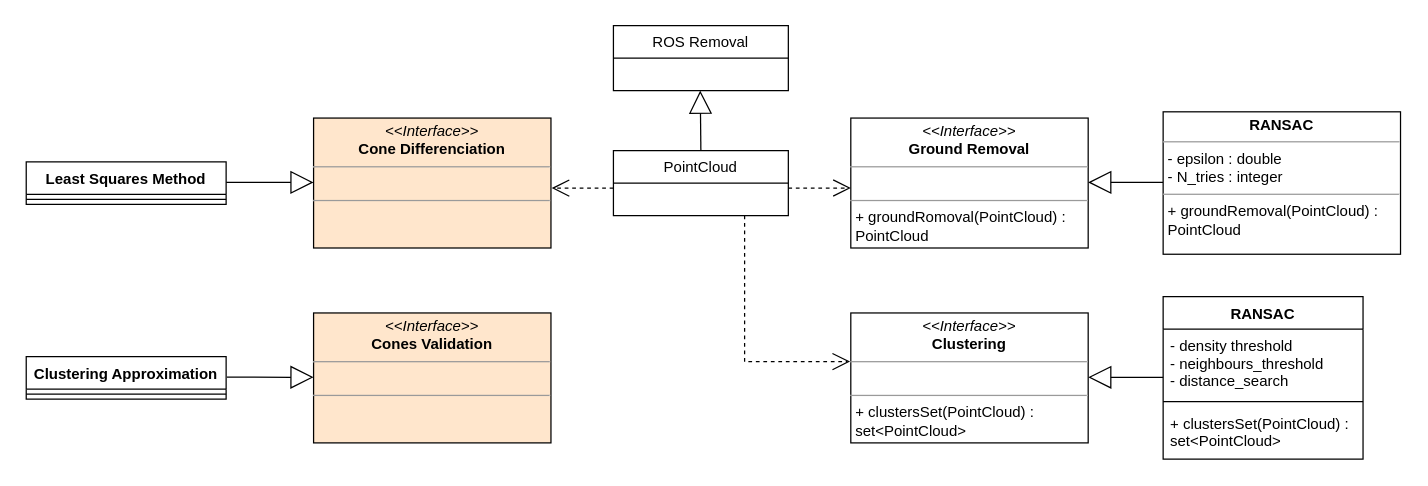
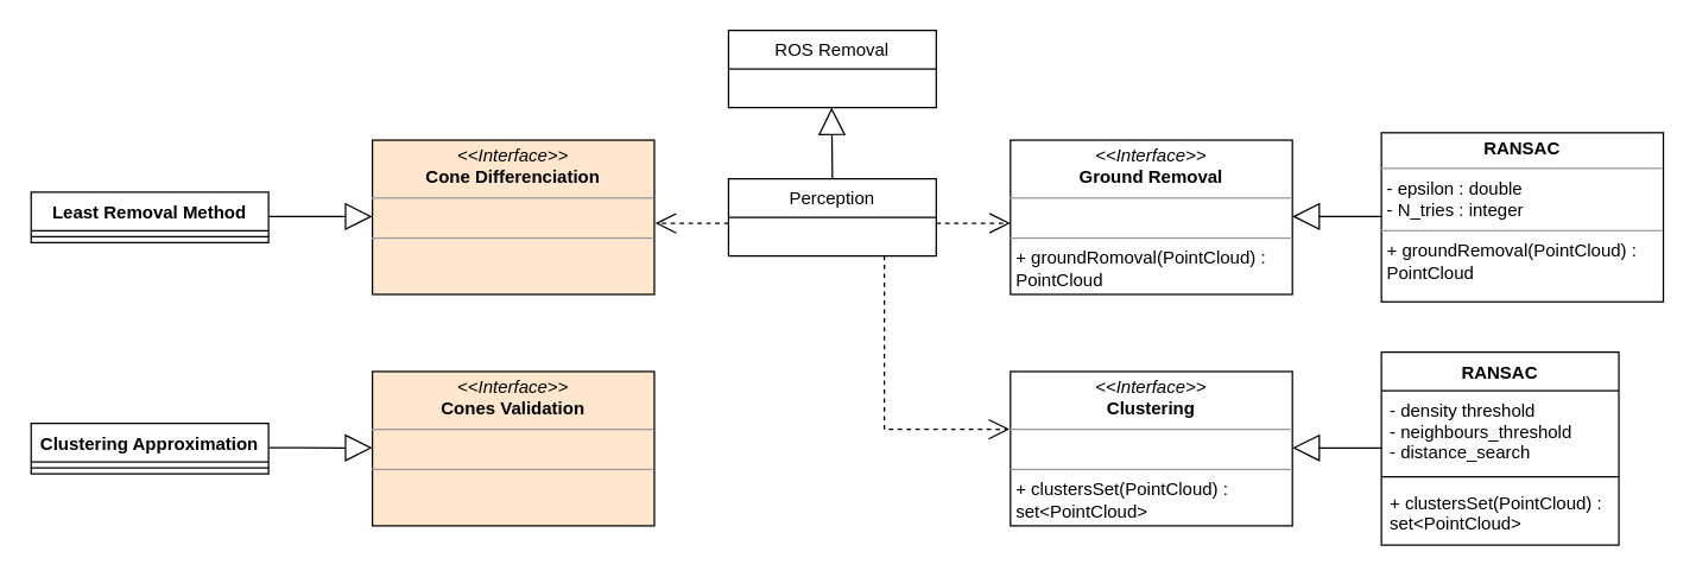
- <mxCell id="24" value="PointCloud" style="swimlane;fontStyle=0;childLayout=stackLayout;horizontal=1;startSize=26;fillColor=none;horizontalStack=0;resizeParent=1;resizeParentMax=0;resizeLast=0;collapsible=1;marginBottom=0;" parent="1" vertex="1"><mxGeometry x="490" y="120" width="140" height="52" as="geometry" /></mxCell>
+ <mxCell id="24" value="Perception" style="swimlane;fontStyle=0;childLayout=stackLayout;horizontal=1;startSize=26;fillColor=none;horizontalStack=0;resizeParent=1;resizeParentMax=0;resizeLast=0;collapsible=1;marginBottom=0;" parent="1" vertex="1"><mxGeometry x="490" y="120" width="140" height="52" as="geometry" /></mxCell>
- <mxCell id="18" value="Least Squares Method" style="swimlane;fontStyle=1;align=center;verticalAlign=top;childLayout=stackLayout;horizontal=1;startSize=26;horizontalStack=0;resizeParent=1;resizeParentMax=0;resizeLast=0;collapsible=1;marginBottom=0;" parent="1" vertex="1"><mxGeometry x="20" y="129" width="160" height="34" as="geometry" /></mxCell>
+ <mxCell id="18" value="Least Removal Method" style="swimlane;fontStyle=1;align=center;verticalAlign=top;childLayout=stackLayout;horizontal=1;startSize=26;horizontalStack=0;resizeParent=1;resizeParentMax=0;resizeLast=0;collapsible=1;marginBottom=0;" parent="1" vertex="1"><mxGeometry x="20" y="129" width="160" height="34" as="geometry" /></mxCell>
